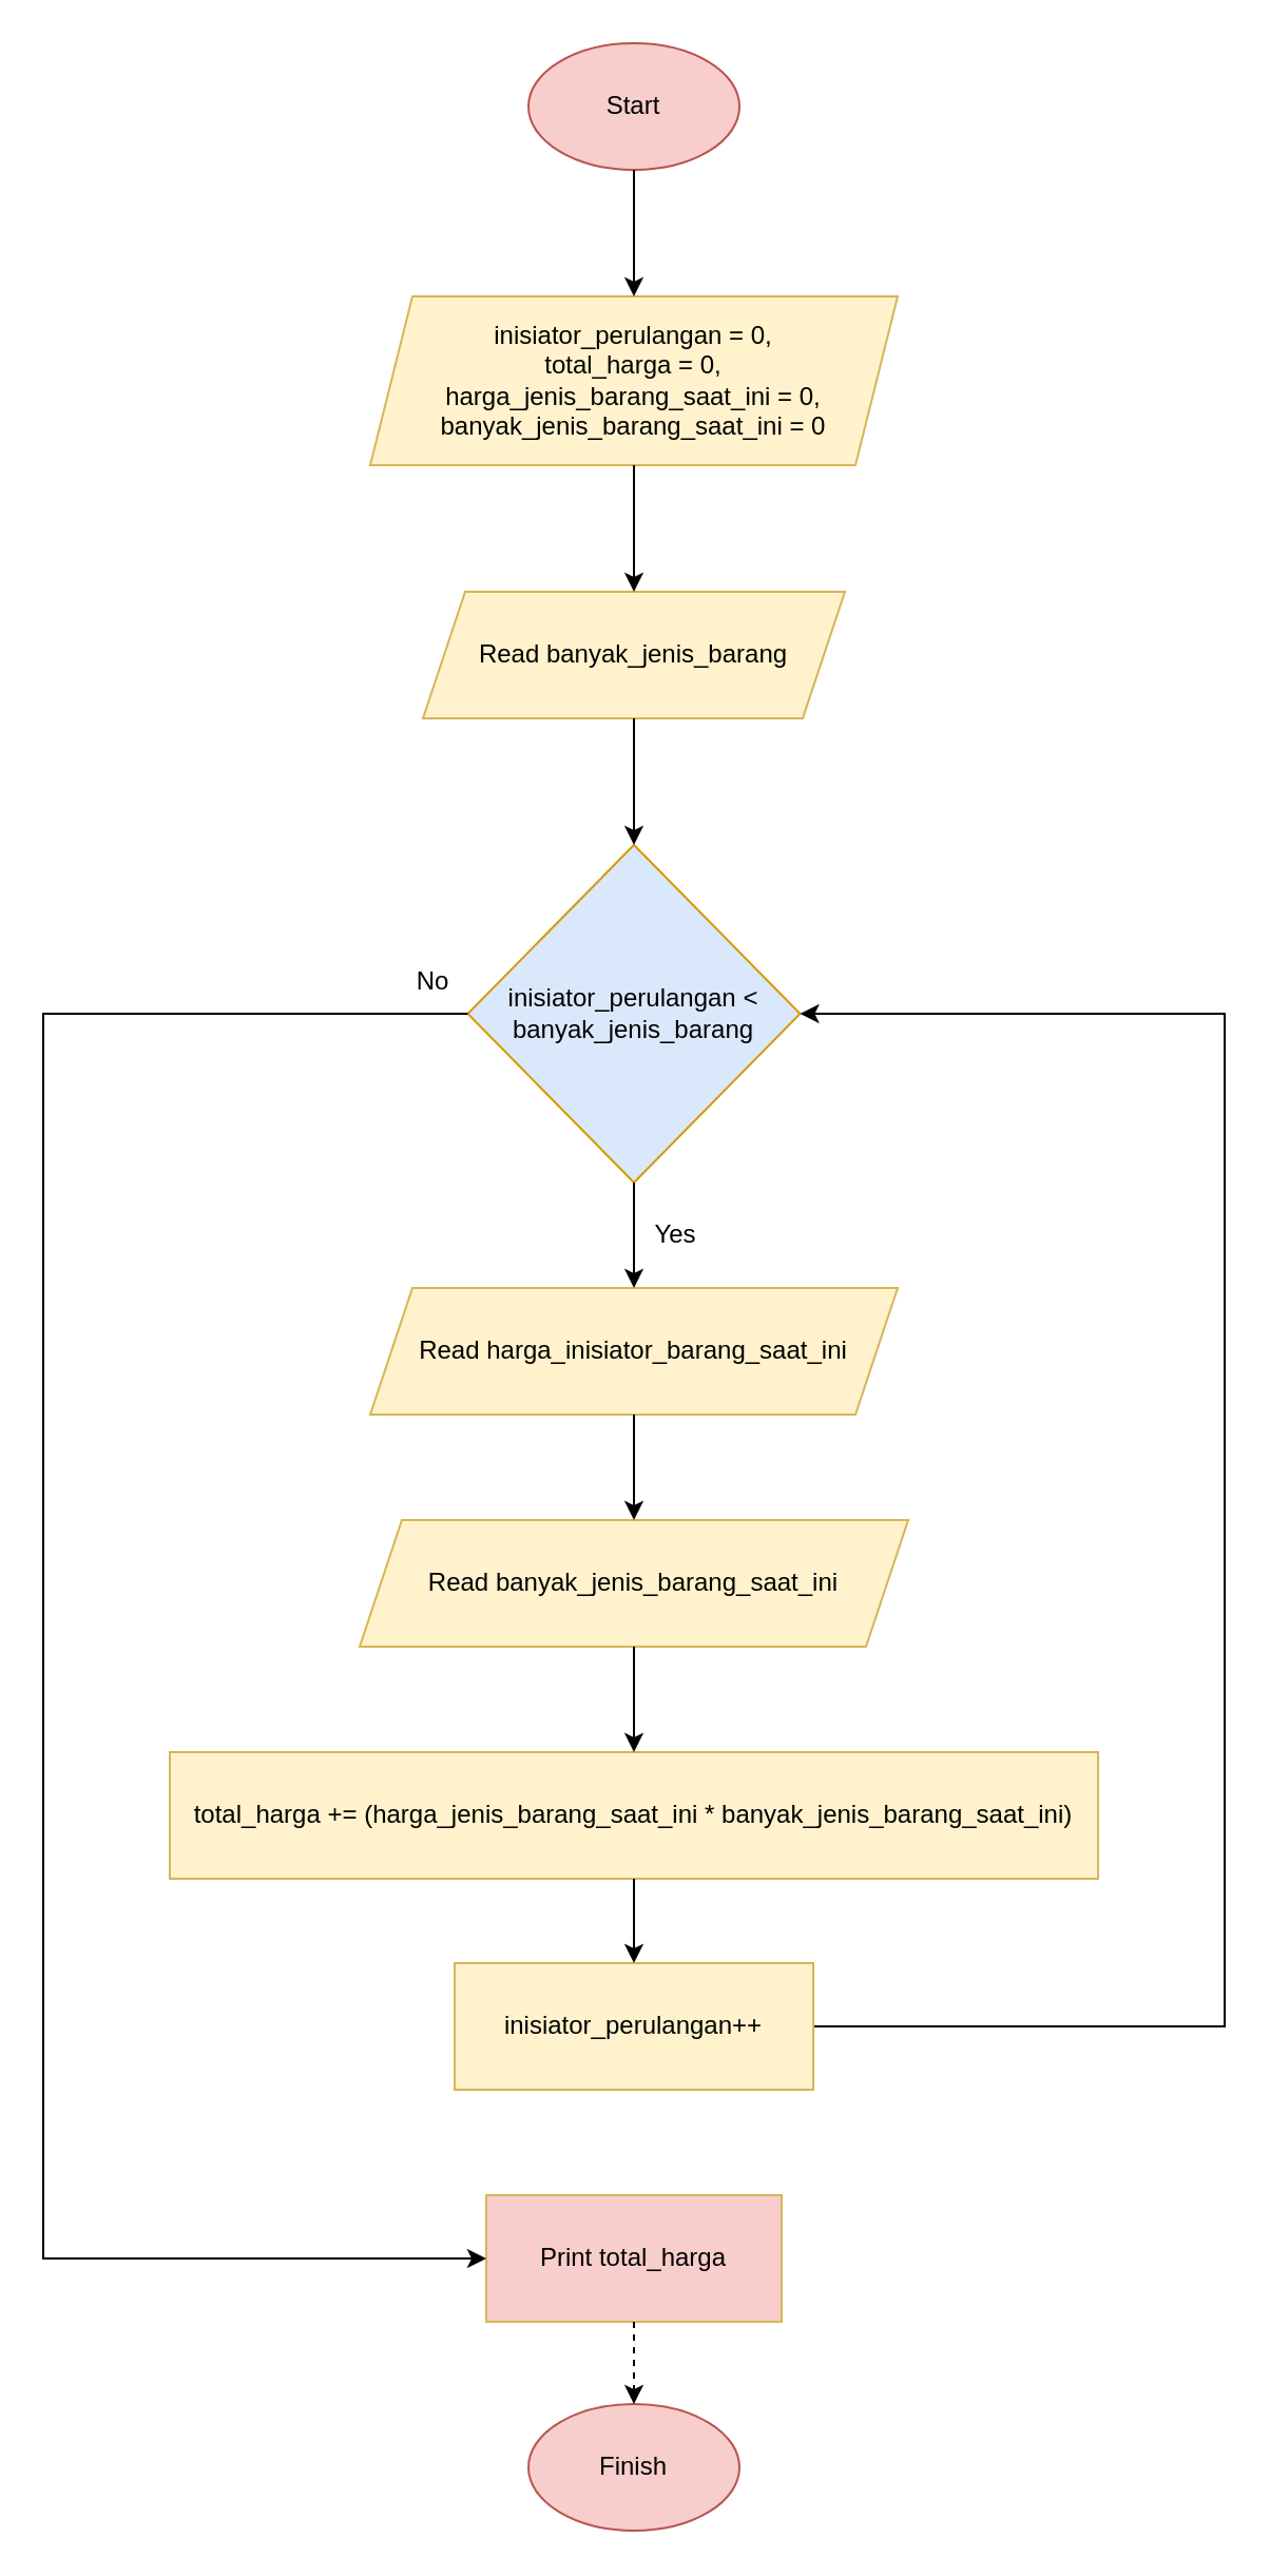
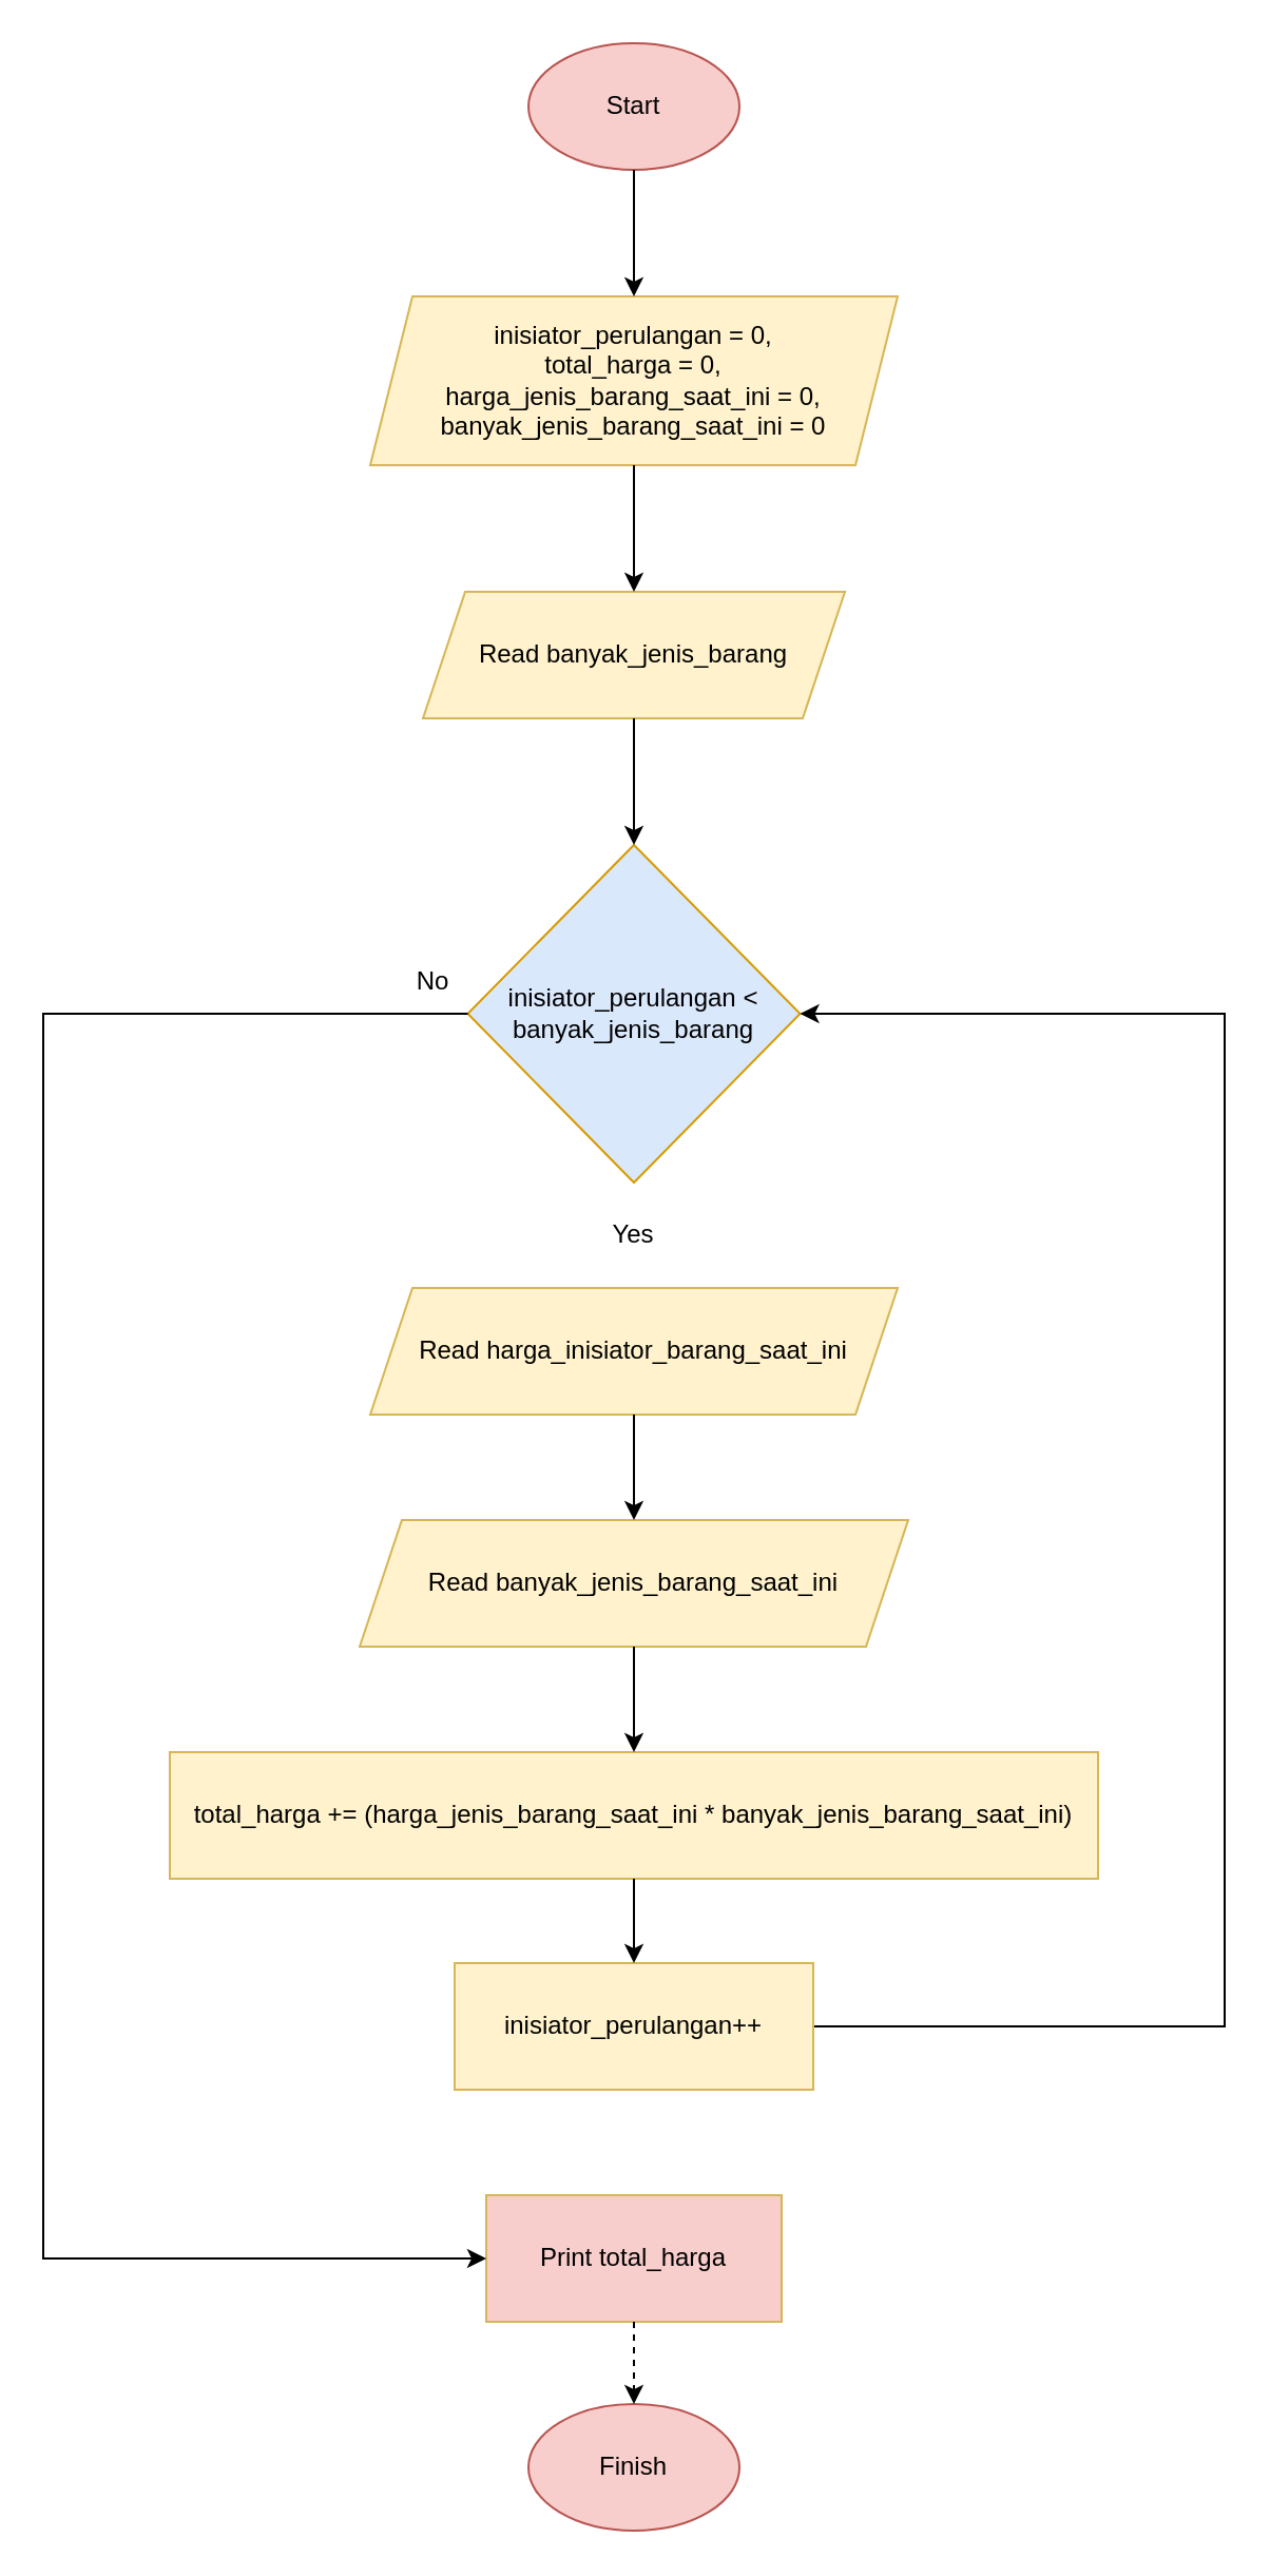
- <mxCell id="14" value="" style="endArrow=classic;html=1;rounded=0;exitX=0.5;exitY=1;exitDx=0;exitDy=0;entryX=0.5;entryY=0;entryDx=0;entryDy=0;" edge="1" parent="1" source="4" target="11"><mxGeometry width="50" height="50" relative="1" as="geometry"><mxPoint x="530" y="720" as="sourcePoint" /><mxPoint x="530" y="780" as="targetPoint" /></mxGeometry></mxCell>
- <mxCell id="20" value="Yes" style="text;html=1;strokeColor=none;fillColor=none;align=center;verticalAlign=middle;whiteSpace=wrap;rounded=0;" vertex="1" parent="1"><mxGeometry x="290" y="570" width="60" height="30" as="geometry" /></mxCell>
+ <mxCell id="20" value="Yes" style="text;html=1;strokeColor=none;fillColor=none;align=center;verticalAlign=middle;whiteSpace=wrap;rounded=0;" vertex="1" parent="1"><mxGeometry x="270" y="570" width="60" height="30" as="geometry" /></mxCell>
